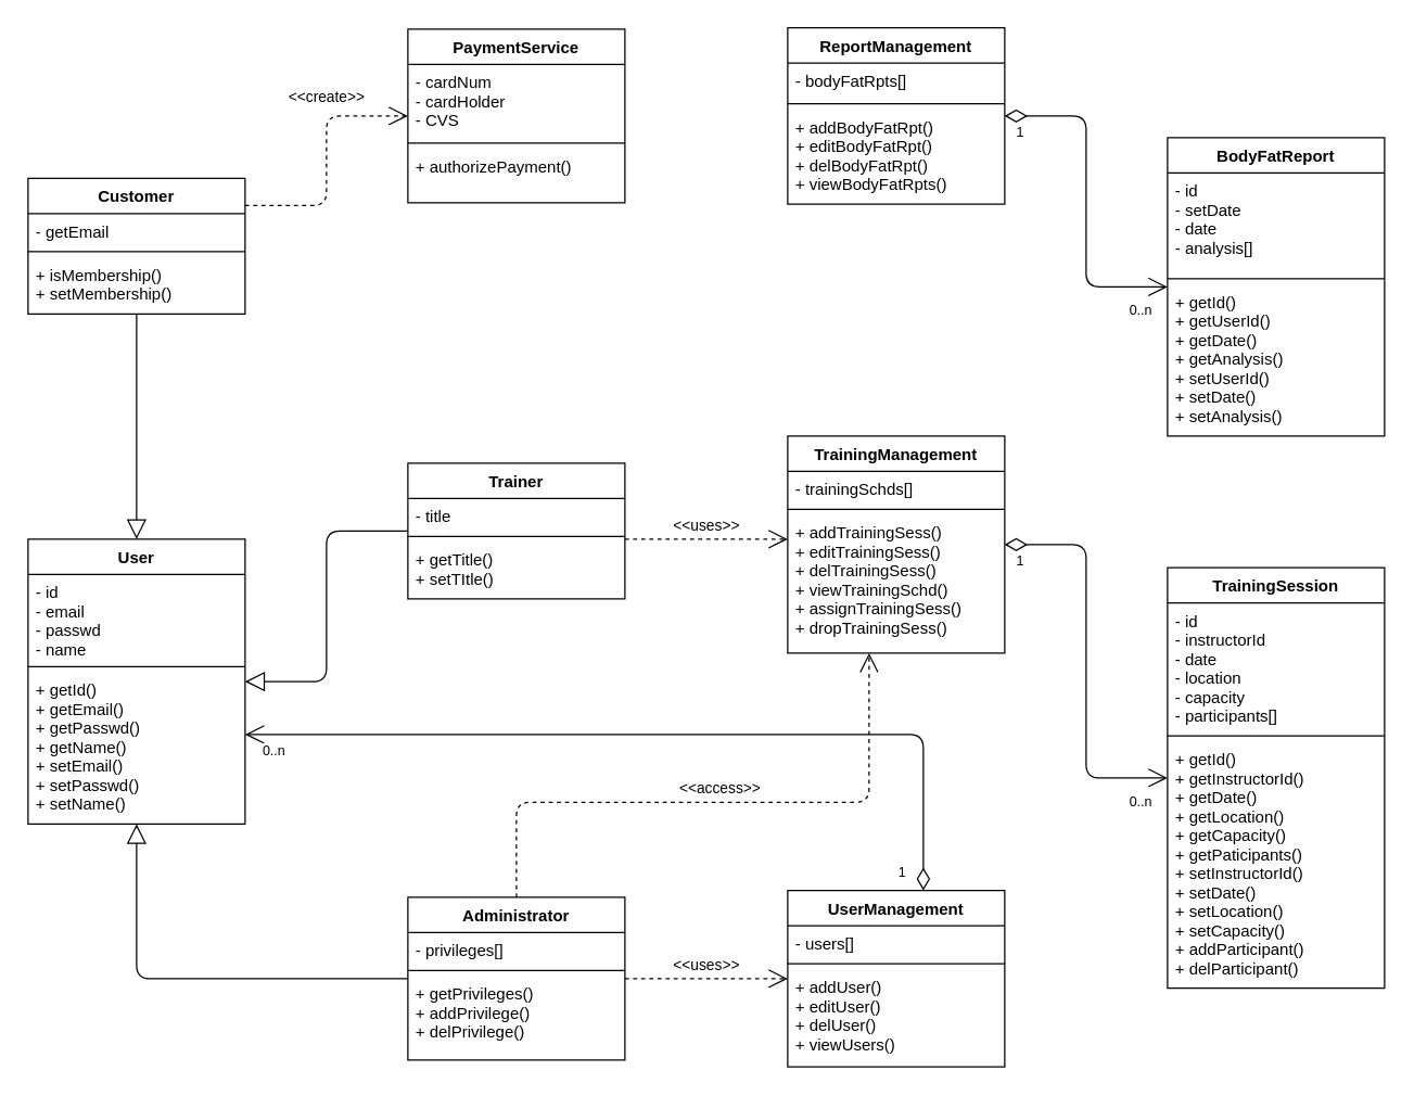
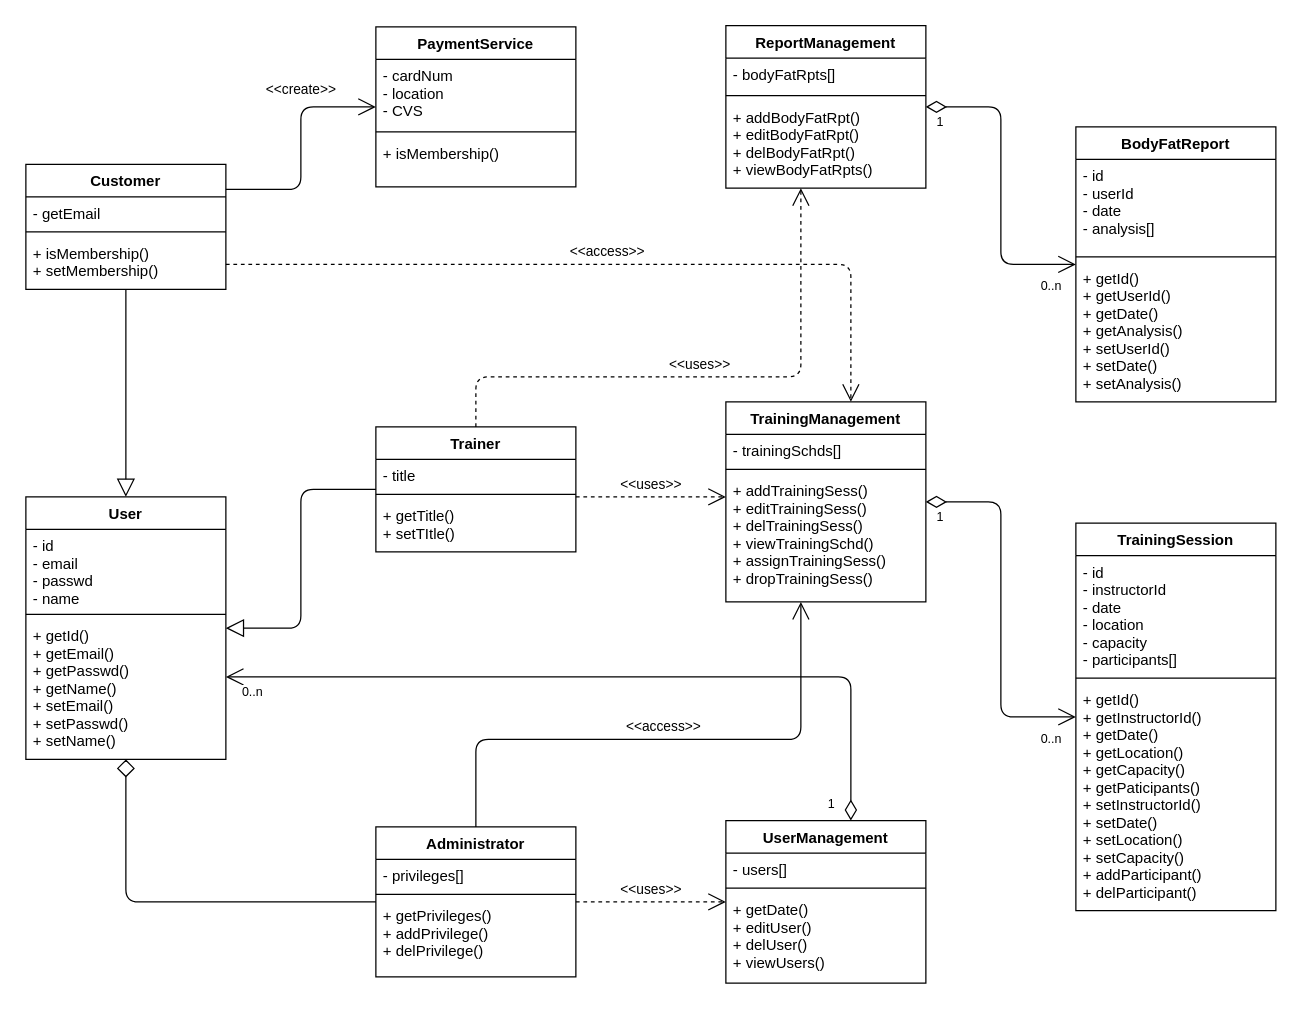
- <mxCell id="39" value="- cardNum&#10;- cardHolder&#10;- CVS" style="text;strokeColor=none;fillColor=none;align=left;verticalAlign=top;spacingLeft=4;spacingRight=4;overflow=hidden;rotatable=0;points=[[0,0.5],[1,0.5]];portConstraint=eastwest;" parent="38" vertex="1"><mxGeometry y="26" width="160" height="54" as="geometry" /></mxCell>
+ <mxCell id="39" value="- cardNum&#10;- location&#10;- CVS" style="text;strokeColor=none;fillColor=none;align=left;verticalAlign=top;spacingLeft=4;spacingRight=4;overflow=hidden;rotatable=0;points=[[0,0.5],[1,0.5]];portConstraint=eastwest;" parent="38" vertex="1"><mxGeometry y="26" width="160" height="54" as="geometry" /></mxCell>
- <mxCell id="57" value="&amp;lt;&amp;lt;create&amp;gt;&amp;gt;" style="endArrow=open;endSize=12;dashed=1;html=1;labelBackgroundColor=none;fontColor=#000000;edgeStyle=orthogonalEdgeStyle;" parent="1" source="22" target="38" edge="1"><mxGeometry x="0.355" y="14" width="160" relative="1" as="geometry"><mxPoint x="340" y="201" as="sourcePoint" /><mxPoint x="500" y="201" as="targetPoint" /><Array as="points"><mxPoint x="240" y="151" /><mxPoint x="240" y="85" /></Array><mxPoint as="offset" /></mxGeometry></mxCell>
+ <mxCell id="57" value="&amp;lt;&amp;lt;create&amp;gt;&amp;gt;" style="endArrow=open;endSize=12;dashed=0;html=1;labelBackgroundColor=none;fontColor=#000000;edgeStyle=orthogonalEdgeStyle;" parent="1" source="22" target="38" edge="1"><mxGeometry x="0.355" y="14" width="160" relative="1" as="geometry"><mxPoint x="340" y="201" as="sourcePoint" /><mxPoint x="500" y="201" as="targetPoint" /><Array as="points"><mxPoint x="240" y="151" /><mxPoint x="240" y="85" /></Array><mxPoint as="offset" /></mxGeometry></mxCell>
- <mxCell id="41" value="+ authorizePayment()" style="text;strokeColor=none;fillColor=none;align=left;verticalAlign=top;spacingLeft=4;spacingRight=4;overflow=hidden;rotatable=0;points=[[0,0.5],[1,0.5]];portConstraint=eastwest;" parent="38" vertex="1"><mxGeometry y="88" width="160" height="40" as="geometry" /></mxCell>
+ <mxCell id="41" value="+ isMembership()" style="text;strokeColor=none;fillColor=none;align=left;verticalAlign=top;spacingLeft=4;spacingRight=4;overflow=hidden;rotatable=0;points=[[0,0.5],[1,0.5]];portConstraint=eastwest;" parent="38" vertex="1"><mxGeometry y="88" width="160" height="40" as="geometry" /></mxCell>
- <mxCell id="35" value="- id&#10;- setDate&#10;- date&#10;- analysis[]&#10;" style="text;strokeColor=none;fillColor=none;align=left;verticalAlign=top;spacingLeft=4;spacingRight=4;overflow=hidden;rotatable=0;points=[[0,0.5],[1,0.5]];portConstraint=eastwest;" parent="34" vertex="1"><mxGeometry y="26" width="160" height="74" as="geometry" /></mxCell>
+ <mxCell id="35" value="- id&#10;- userId&#10;- date&#10;- analysis[]&#10;" style="text;strokeColor=none;fillColor=none;align=left;verticalAlign=top;spacingLeft=4;spacingRight=4;overflow=hidden;rotatable=0;points=[[0,0.5],[1,0.5]];portConstraint=eastwest;" parent="34" vertex="1"><mxGeometry y="26" width="160" height="74" as="geometry" /></mxCell>
+ <mxCell id="59" value="&amp;lt;&amp;lt;access&amp;gt;&amp;gt;" style="endArrow=open;endSize=12;dashed=1;html=1;labelBackgroundColor=none;fontColor=#000000;edgeStyle=orthogonalEdgeStyle;" parent="1" source="22" target="2" edge="1"><mxGeometry y="10" width="160" relative="1" as="geometry"><mxPoint x="340" y="371" as="sourcePoint" /><mxPoint x="500" y="371" as="targetPoint" /><Array as="points"><mxPoint x="680" y="211" /></Array><mxPoint as="offset" /></mxGeometry></mxCell>
+ <mxCell id="58" value="&amp;lt;&amp;lt;uses&amp;gt;&amp;gt;" style="endArrow=open;endSize=12;dashed=1;html=1;labelBackgroundColor=none;fontColor=#000000;edgeStyle=orthogonalEdgeStyle;" parent="1" source="26" target="6" edge="1"><mxGeometry x="-0.027" y="10" width="160" relative="1" as="geometry"><mxPoint x="450" y="241" as="sourcePoint" /><mxPoint x="610" y="241" as="targetPoint" /><Array as="points"><mxPoint x="380" y="301" /><mxPoint x="640" y="301" /></Array><mxPoint as="offset" /></mxGeometry></mxCell>
- <mxCell id="56" value="&amp;lt;&amp;lt;access&amp;gt;&amp;gt;" style="endArrow=open;endSize=12;dashed=1;html=1;labelBackgroundColor=none;fontColor=none;edgeStyle=orthogonalEdgeStyle;" parent="1" source="18" target="2" edge="1"><mxGeometry y="10" width="160" relative="1" as="geometry"><mxPoint x="470" y="731" as="sourcePoint" /><mxPoint x="590" y="731" as="targetPoint" /><mxPoint as="offset" /><Array as="points"><mxPoint x="380" y="591" /><mxPoint x="640" y="591" /></Array></mxGeometry></mxCell>
+ <mxCell id="56" value="&amp;lt;&amp;lt;access&amp;gt;&amp;gt;" style="endArrow=open;endSize=12;dashed=0;html=1;labelBackgroundColor=none;fontColor=none;edgeStyle=orthogonalEdgeStyle;" parent="1" source="18" target="2" edge="1"><mxGeometry y="10" width="160" relative="1" as="geometry"><mxPoint x="470" y="731" as="sourcePoint" /><mxPoint x="590" y="731" as="targetPoint" /><mxPoint as="offset" /><Array as="points"><mxPoint x="380" y="591" /><mxPoint x="640" y="591" /></Array></mxGeometry></mxCell>
- <mxCell id="45" value="" style="endArrow=block;endFill=0;endSize=12;html=1;labelBackgroundColor=none;fontColor=none;edgeStyle=orthogonalEdgeStyle;" parent="1" source="18" target="14" edge="1"><mxGeometry width="160" relative="1" as="geometry"><mxPoint x="420" y="521" as="sourcePoint" /><mxPoint x="580" y="521" as="targetPoint" /></mxGeometry></mxCell>
+ <mxCell id="45" value="" style="endArrow=diamond;endFill=0;endSize=12;html=1;labelBackgroundColor=none;fontColor=none;edgeStyle=orthogonalEdgeStyle;" parent="1" source="18" target="14" edge="1"><mxGeometry width="160" relative="1" as="geometry"><mxPoint x="420" y="521" as="sourcePoint" /><mxPoint x="580" y="521" as="targetPoint" /></mxGeometry></mxCell>
- <mxCell id="13" value="+ addUser()&#10;+ editUser()&#10;+ delUser()&#10;+ viewUsers()" style="text;strokeColor=none;fillColor=none;align=left;verticalAlign=top;spacingLeft=4;spacingRight=4;overflow=hidden;rotatable=0;points=[[0,0.5],[1,0.5]];portConstraint=eastwest;" parent="10" vertex="1"><mxGeometry y="58" width="160" height="72" as="geometry" /></mxCell>
+ <mxCell id="13" value="+ getDate()&#10;+ editUser()&#10;+ delUser()&#10;+ viewUsers()" style="text;strokeColor=none;fillColor=none;align=left;verticalAlign=top;spacingLeft=4;spacingRight=4;overflow=hidden;rotatable=0;points=[[0,0.5],[1,0.5]];portConstraint=eastwest;" parent="10" vertex="1"><mxGeometry y="58" width="160" height="72" as="geometry" /></mxCell>
